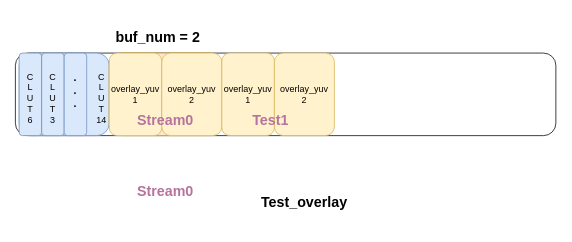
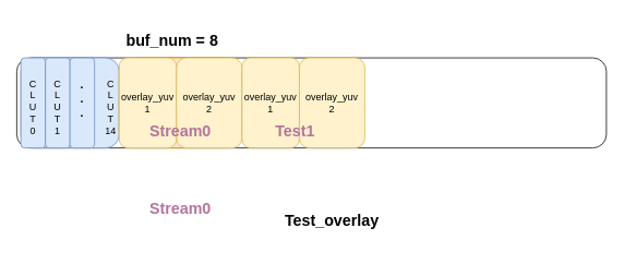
- <mxCell id="14" value="&lt;b&gt;&lt;font style=&quot;font-size: 19px&quot;&gt;buf_num = 2&lt;/font&gt;&lt;/b&gt;" style="text;html=1;strokeColor=none;fillColor=none;align=center;verticalAlign=middle;whiteSpace=wrap;rounded=0;" vertex="1" parent="1"><mxGeometry x="145" y="20" width="130" height="60" as="geometry" /></mxCell>
+ <mxCell id="14" value="&lt;b&gt;&lt;font style=&quot;font-size: 19px&quot;&gt;buf_num = 8&lt;/font&gt;&lt;/b&gt;" style="text;html=1;strokeColor=none;fillColor=none;align=center;verticalAlign=middle;whiteSpace=wrap;rounded=0;" vertex="1" parent="1"><mxGeometry x="145" y="20" width="130" height="60" as="geometry" /></mxCell>
- <mxCell id="9" value="C&lt;br&gt;L&lt;br&gt;U&lt;br&gt;T&lt;br&gt;6" style="text;html=1;strokeColor=none;fillColor=none;align=center;verticalAlign=middle;whiteSpace=wrap;rounded=0;" vertex="1" parent="1"><mxGeometry x="20" y="90" width="40" height="80" as="geometry" /></mxCell>
+ <mxCell id="9" value="C&lt;br&gt;L&lt;br&gt;U&lt;br&gt;T&lt;br&gt;0" style="text;html=1;strokeColor=none;fillColor=none;align=center;verticalAlign=middle;whiteSpace=wrap;rounded=0;" vertex="1" parent="1"><mxGeometry x="20" y="90" width="40" height="80" as="geometry" /></mxCell>
- <mxCell id="10" value="C&lt;br&gt;L&lt;br&gt;U&lt;br&gt;T&lt;br&gt;3" style="text;html=1;strokeColor=none;fillColor=none;align=center;verticalAlign=middle;whiteSpace=wrap;rounded=0;" vertex="1" parent="1"><mxGeometry x="50" y="90" width="40" height="80" as="geometry" /></mxCell>
+ <mxCell id="10" value="C&lt;br&gt;L&lt;br&gt;U&lt;br&gt;T&lt;br&gt;1" style="text;html=1;strokeColor=none;fillColor=none;align=center;verticalAlign=middle;whiteSpace=wrap;rounded=0;" vertex="1" parent="1"><mxGeometry x="50" y="90" width="40" height="80" as="geometry" /></mxCell>
